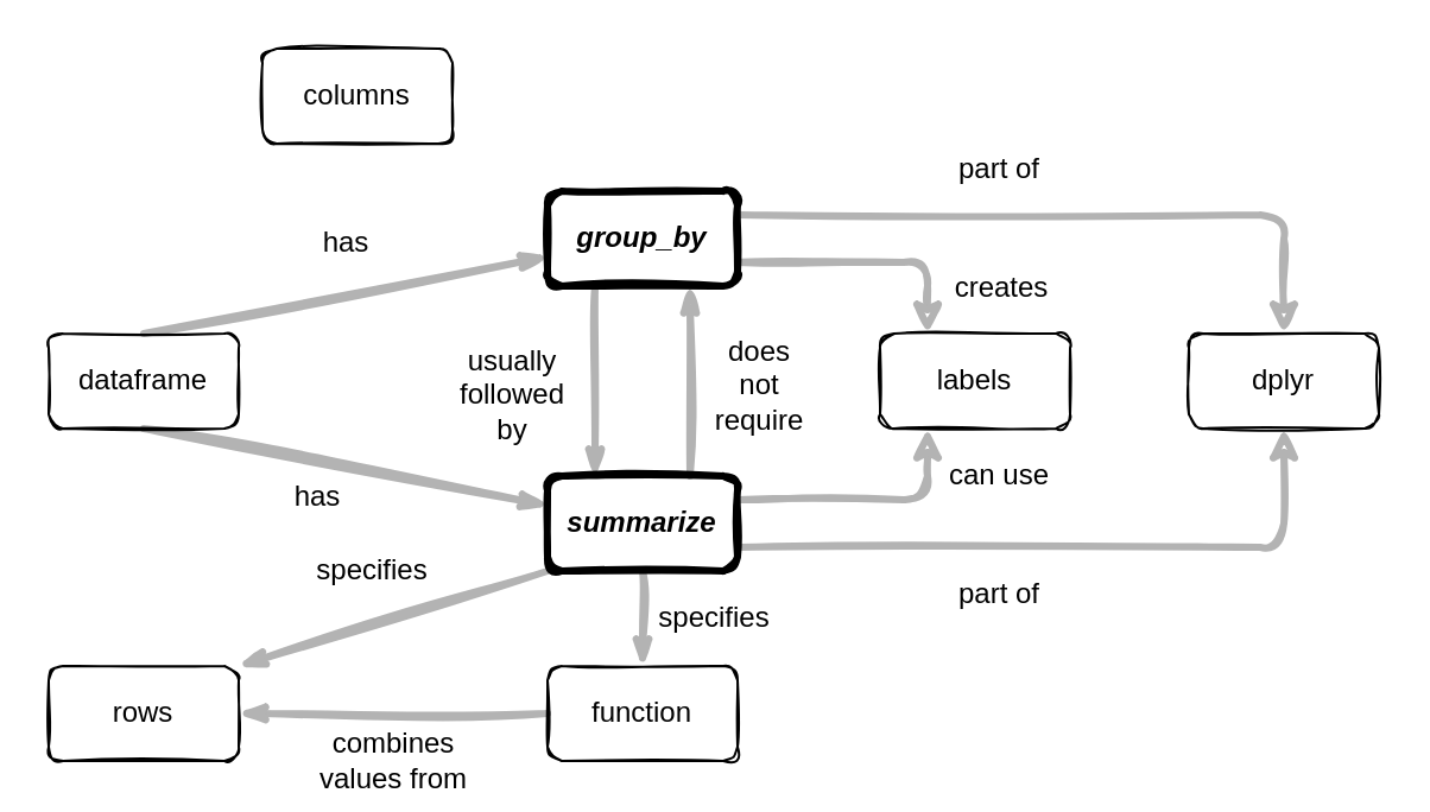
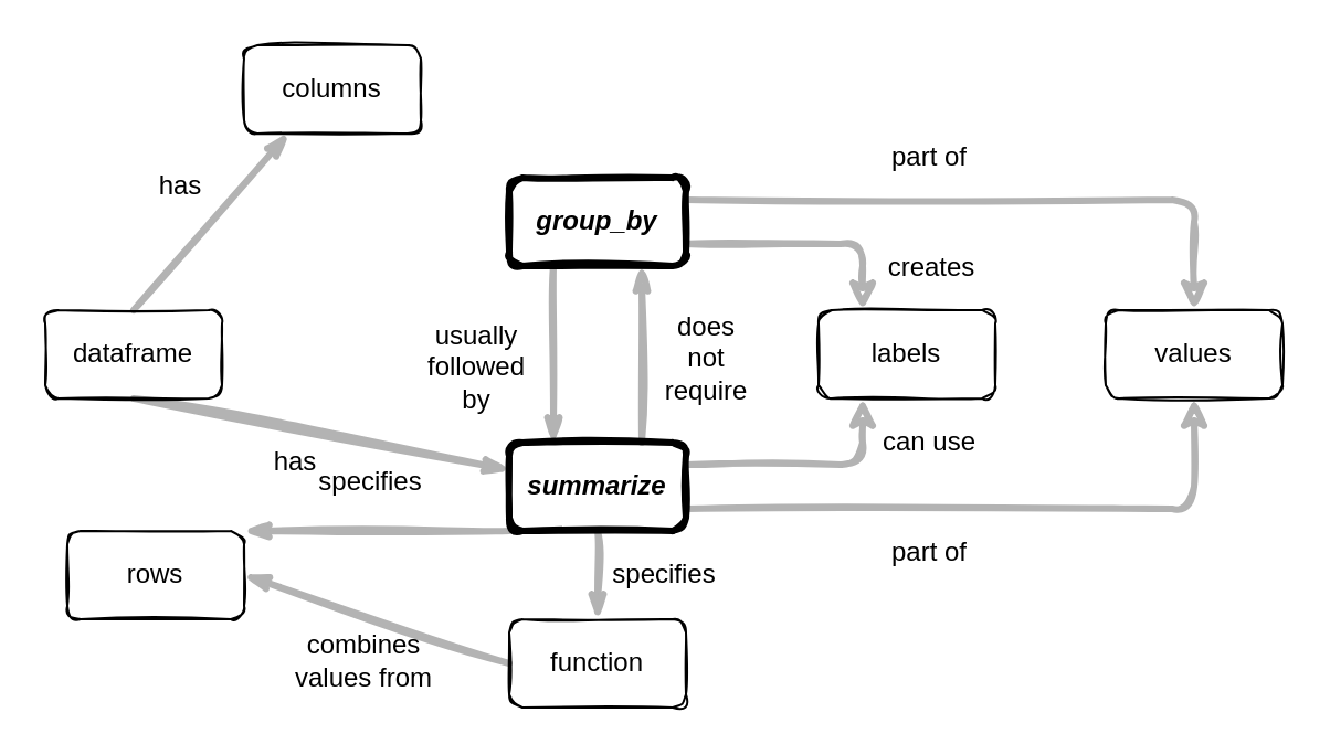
- <mxCell id="3" value="has" style="edgeStyle=none;rounded=1;html=1;labelBackgroundColor=none;startArrow=none;startFill=0;startSize=5;endArrow=classicThin;endFill=1;endSize=5;jettySize=auto;orthogonalLoop=1;strokeColor=#B3B3B3;strokeWidth=3;fontFamily=Helvetica;fontSize=12;exitX=0.5;exitY=0;exitDx=0;exitDy=0;verticalAlign=middle;sketch=1;" parent="1" source="16" target="19" edge="1"><mxGeometry x="0.046" y="21" relative="1" as="geometry"><mxPoint x="285.498" y="-27.347" as="sourcePoint" /><mxPoint x="202.111" y="36.137" as="targetPoint" /><mxPoint as="offset" /></mxGeometry></mxCell>
+ <mxCell id="3" value="has" style="edgeStyle=none;rounded=1;html=1;labelBackgroundColor=none;startArrow=none;startFill=0;startSize=5;endArrow=classicThin;endFill=1;endSize=5;jettySize=auto;orthogonalLoop=1;strokeColor=#B3B3B3;strokeWidth=3;fontFamily=Helvetica;fontSize=12;exitX=0.5;exitY=0;exitDx=0;exitDy=0;entryX=0.25;entryY=1;entryDx=0;entryDy=0;verticalAlign=middle;sketch=1;" parent="1" source="16" target="18" edge="1"><mxGeometry x="0.046" y="21" relative="1" as="geometry"><mxPoint x="285.498" y="-27.347" as="sourcePoint" /><mxPoint x="202.111" y="36.137" as="targetPoint" /><mxPoint as="offset" /></mxGeometry></mxCell>
- <mxCell id="22" value="dplyr" style="rounded=1;whiteSpace=wrap;html=1;fontSize=12;fontFamily=Helvetica;fillColor=none;sketch=1;labelBackgroundColor=none;" parent="1" vertex="1"><mxGeometry x="500" y="140" width="80" height="40" as="geometry" /></mxCell>
+ <mxCell id="22" value="values" style="rounded=1;whiteSpace=wrap;html=1;fontSize=12;fontFamily=Helvetica;fillColor=none;sketch=1;labelBackgroundColor=none;" parent="1" vertex="1"><mxGeometry x="500" y="140" width="80" height="40" as="geometry" /></mxCell>
- <mxCell id="17" value="rows" style="rounded=1;whiteSpace=wrap;html=1;fontSize=12;fontFamily=Helvetica;fillColor=none;sketch=1;labelBackgroundColor=none;" parent="1" vertex="1"><mxGeometry x="20" y="280" width="80" height="40" as="geometry" /></mxCell>
+ <mxCell id="17" value="rows" style="rounded=1;whiteSpace=wrap;html=1;fontSize=12;fontFamily=Helvetica;fillColor=none;sketch=1;labelBackgroundColor=none;" parent="1" vertex="1"><mxGeometry x="30" y="240" width="80" height="40" as="geometry" /></mxCell>
